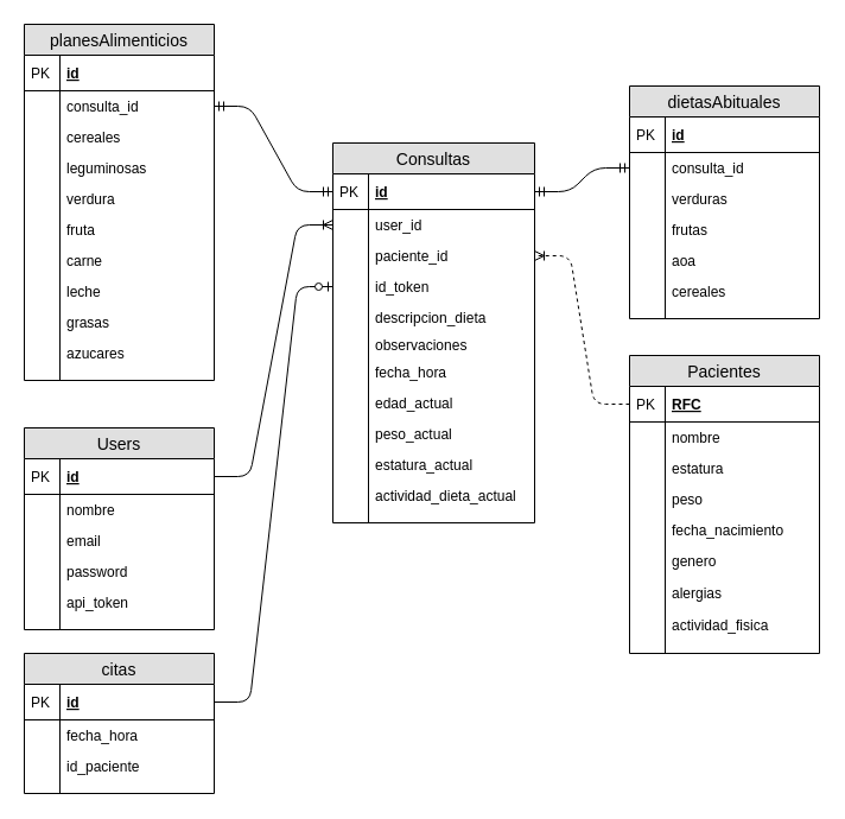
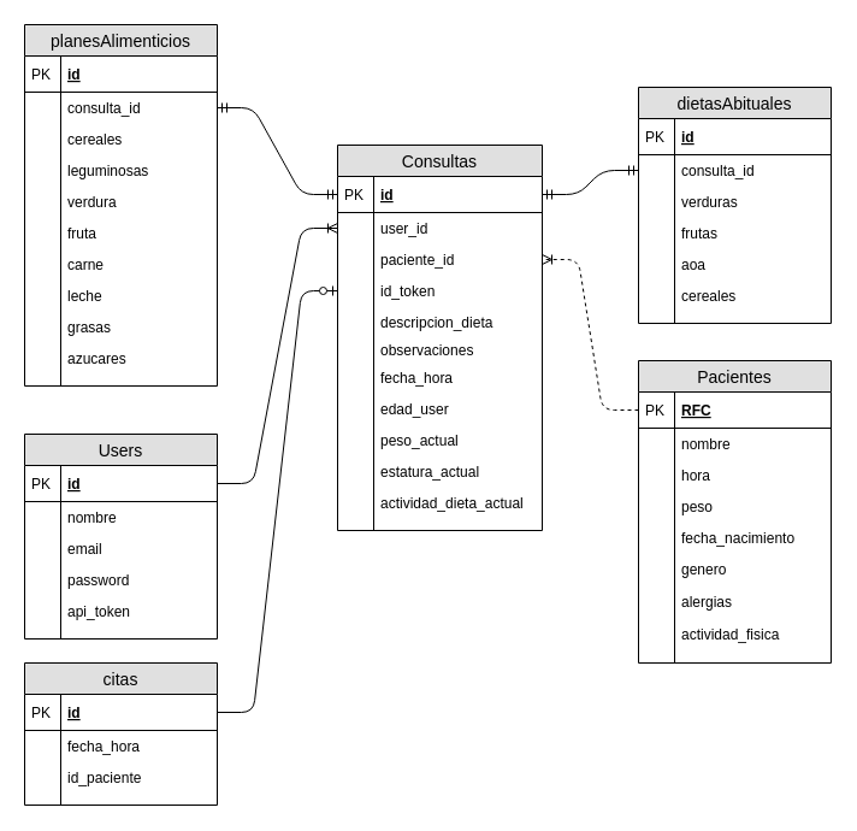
- <mxCell id="58" value="edad_actual" style="shape=partialRectangle;top=0;left=0;right=0;bottom=0;align=left;verticalAlign=top;fillColor=none;spacingLeft=34;spacingRight=4;overflow=hidden;rotatable=0;points=[[0,0.5],[1,0.5]];portConstraint=eastwest;dropTarget=0;fontSize=12;" vertex="1" parent="43"><mxGeometry y="206" width="170" height="26" as="geometry" /></mxCell>
+ <mxCell id="58" value="edad_user" style="shape=partialRectangle;top=0;left=0;right=0;bottom=0;align=left;verticalAlign=top;fillColor=none;spacingLeft=34;spacingRight=4;overflow=hidden;rotatable=0;points=[[0,0.5],[1,0.5]];portConstraint=eastwest;dropTarget=0;fontSize=12;" vertex="1" parent="43"><mxGeometry y="206" width="170" height="26" as="geometry" /></mxCell>
- <mxCell id="20" value="estatura" style="shape=partialRectangle;top=0;left=0;right=0;bottom=0;align=left;verticalAlign=top;fillColor=none;spacingLeft=34;spacingRight=4;overflow=hidden;rotatable=0;points=[[0,0.5],[1,0.5]];portConstraint=eastwest;dropTarget=0;fontSize=12;" parent="15" vertex="1"><mxGeometry y="82" width="160" height="26" as="geometry" /></mxCell>
+ <mxCell id="20" value="hora" style="shape=partialRectangle;top=0;left=0;right=0;bottom=0;align=left;verticalAlign=top;fillColor=none;spacingLeft=34;spacingRight=4;overflow=hidden;rotatable=0;points=[[0,0.5],[1,0.5]];portConstraint=eastwest;dropTarget=0;fontSize=12;" parent="15" vertex="1"><mxGeometry y="82" width="160" height="26" as="geometry" /></mxCell>
